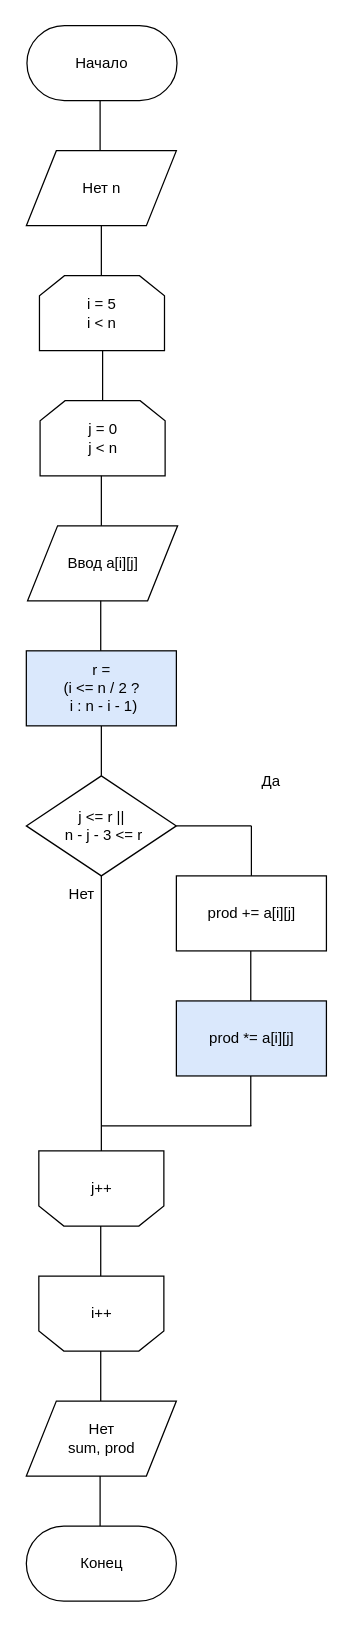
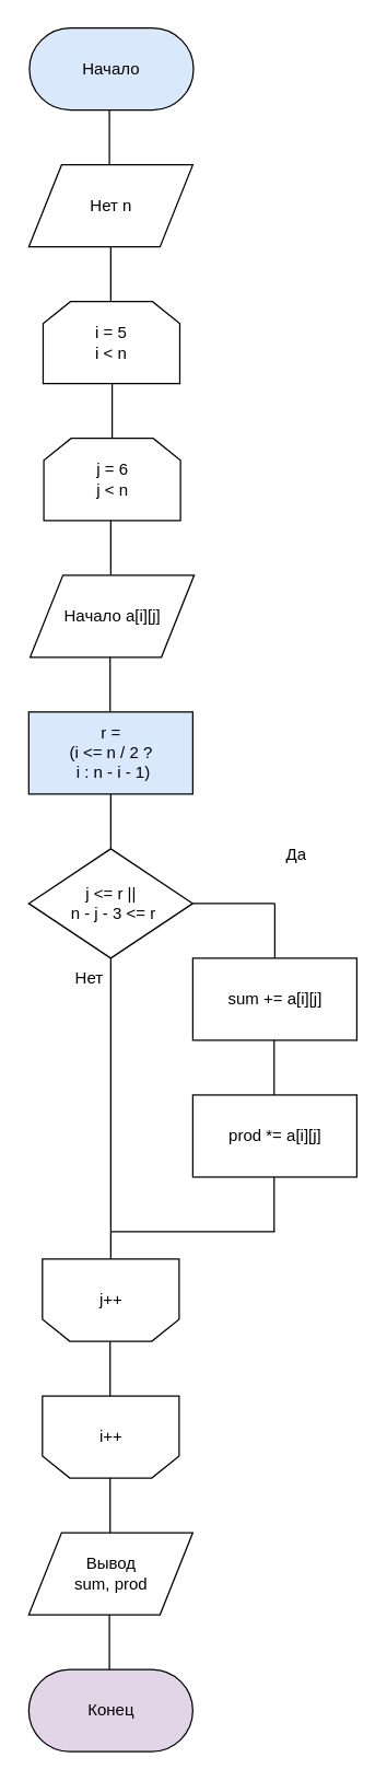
- <mxCell id="2" value="Начало" style="rounded=1;whiteSpace=wrap;html=1;arcSize=50;" vertex="1" parent="1"><mxGeometry x="21" y="20" width="120" height="60" as="geometry" /></mxCell>
+ <mxCell id="2" value="Начало" style="rounded=1;whiteSpace=wrap;html=1;arcSize=50;fillColor=#dae8fc;" vertex="1" parent="1"><mxGeometry x="21" y="20" width="120" height="60" as="geometry" /></mxCell>
- <mxCell id="7" value="j = 0&lt;br&gt;j &amp;lt; n" style="shape=loopLimit;whiteSpace=wrap;html=1;" vertex="1" parent="1"><mxGeometry x="31.5" y="320" width="100" height="60" as="geometry" /></mxCell>
+ <mxCell id="7" value="j = 6&lt;br&gt;j &amp;lt; n" style="shape=loopLimit;whiteSpace=wrap;html=1;" vertex="1" parent="1"><mxGeometry x="31.5" y="320" width="100" height="60" as="geometry" /></mxCell>
- <mxCell id="26" value="Ввод a[i][j]" style="shape=parallelogram;perimeter=parallelogramPerimeter;whiteSpace=wrap;html=1;" vertex="1" parent="1"><mxGeometry x="21.5" y="420" width="120" height="60" as="geometry" /></mxCell>
+ <mxCell id="26" value="Начало a[i][j]" style="shape=parallelogram;perimeter=parallelogramPerimeter;whiteSpace=wrap;html=1;" vertex="1" parent="1"><mxGeometry x="21.5" y="420" width="120" height="60" as="geometry" /></mxCell>
- <mxCell id="19" value="prod += a[i][j]" style="rounded=0;whiteSpace=wrap;html=1;" vertex="1" parent="1"><mxGeometry x="140.5" y="700" width="120" height="60" as="geometry" /></mxCell>
+ <mxCell id="19" value="sum += a[i][j]" style="rounded=0;whiteSpace=wrap;html=1;" vertex="1" parent="1"><mxGeometry x="140.5" y="700" width="120" height="60" as="geometry" /></mxCell>
- <mxCell id="31" value="prod *= a[i][j]" style="rounded=0;whiteSpace=wrap;html=1;fillColor=#dae8fc;" vertex="1" parent="1"><mxGeometry x="140.5" y="800" width="120" height="60" as="geometry" /></mxCell>
+ <mxCell id="31" value="prod *= a[i][j]" style="rounded=0;whiteSpace=wrap;html=1;" vertex="1" parent="1"><mxGeometry x="140.5" y="800" width="120" height="60" as="geometry" /></mxCell>
- <mxCell id="21" value="Нет&lt;br&gt;sum, prod" style="shape=parallelogram;perimeter=parallelogramPerimeter;whiteSpace=wrap;html=1;" vertex="1" parent="1"><mxGeometry x="20.5" y="1120" width="120" height="60" as="geometry" /></mxCell>
+ <mxCell id="21" value="Вывод&lt;br&gt;sum, prod" style="shape=parallelogram;perimeter=parallelogramPerimeter;whiteSpace=wrap;html=1;" vertex="1" parent="1"><mxGeometry x="20.5" y="1120" width="120" height="60" as="geometry" /></mxCell>
- <mxCell id="22" value="Конец" style="rounded=1;whiteSpace=wrap;html=1;arcSize=50;" vertex="1" parent="1"><mxGeometry x="20.5" y="1220" width="120" height="60" as="geometry" /></mxCell>
+ <mxCell id="22" value="Конец" style="rounded=1;whiteSpace=wrap;html=1;arcSize=50;fillColor=#e1d5e7;" vertex="1" parent="1"><mxGeometry x="20.5" y="1220" width="120" height="60" as="geometry" /></mxCell>
